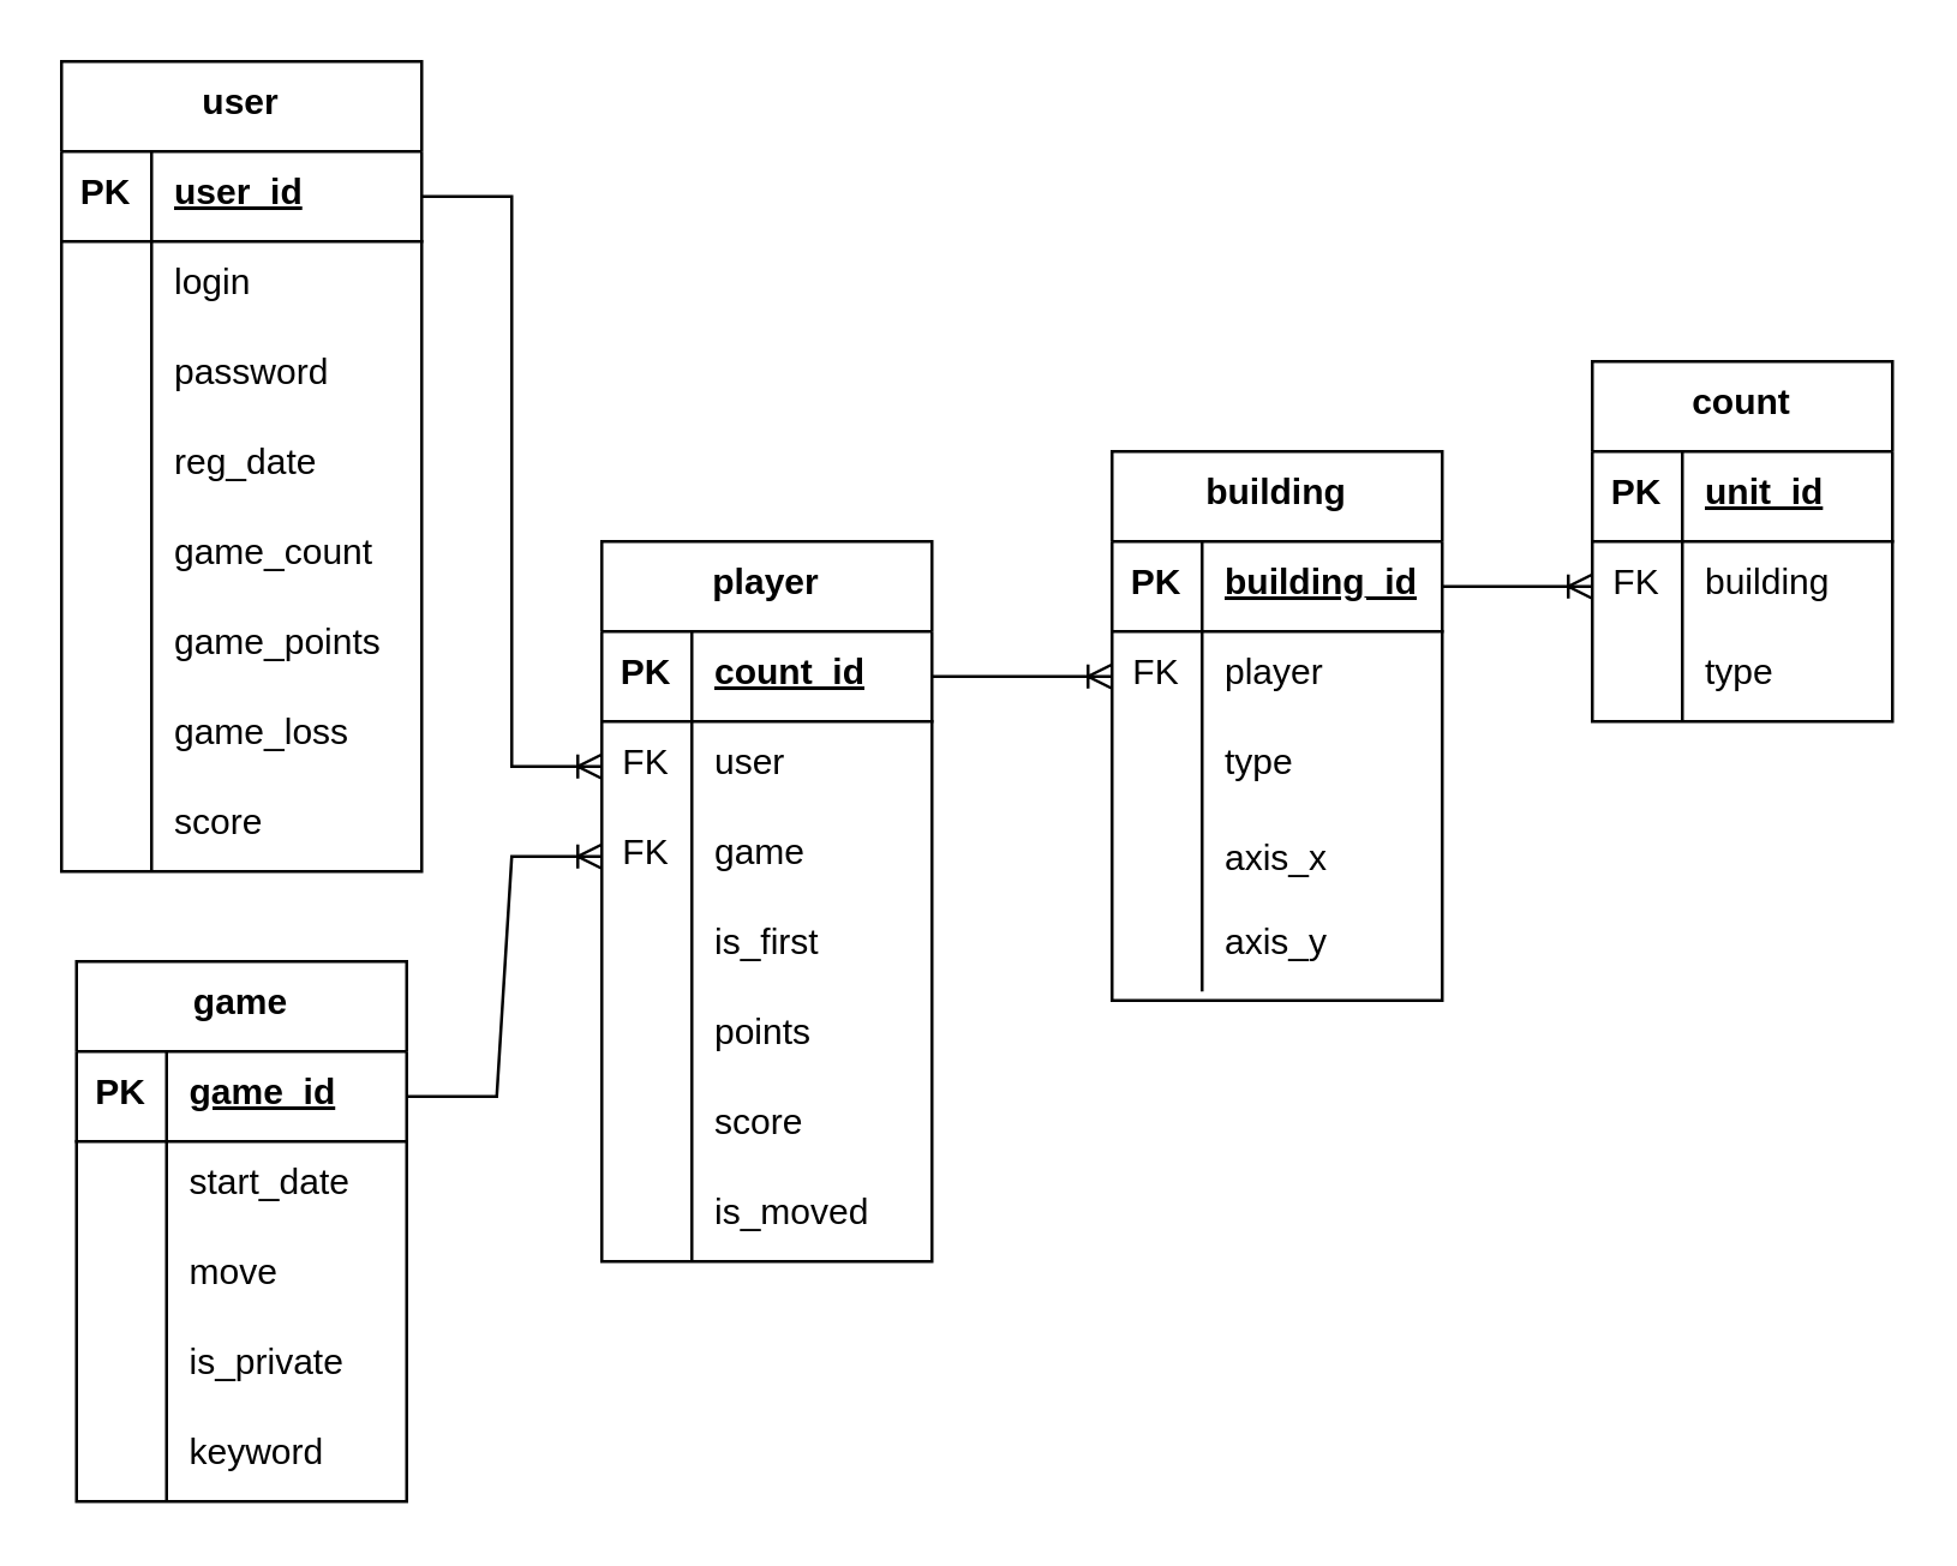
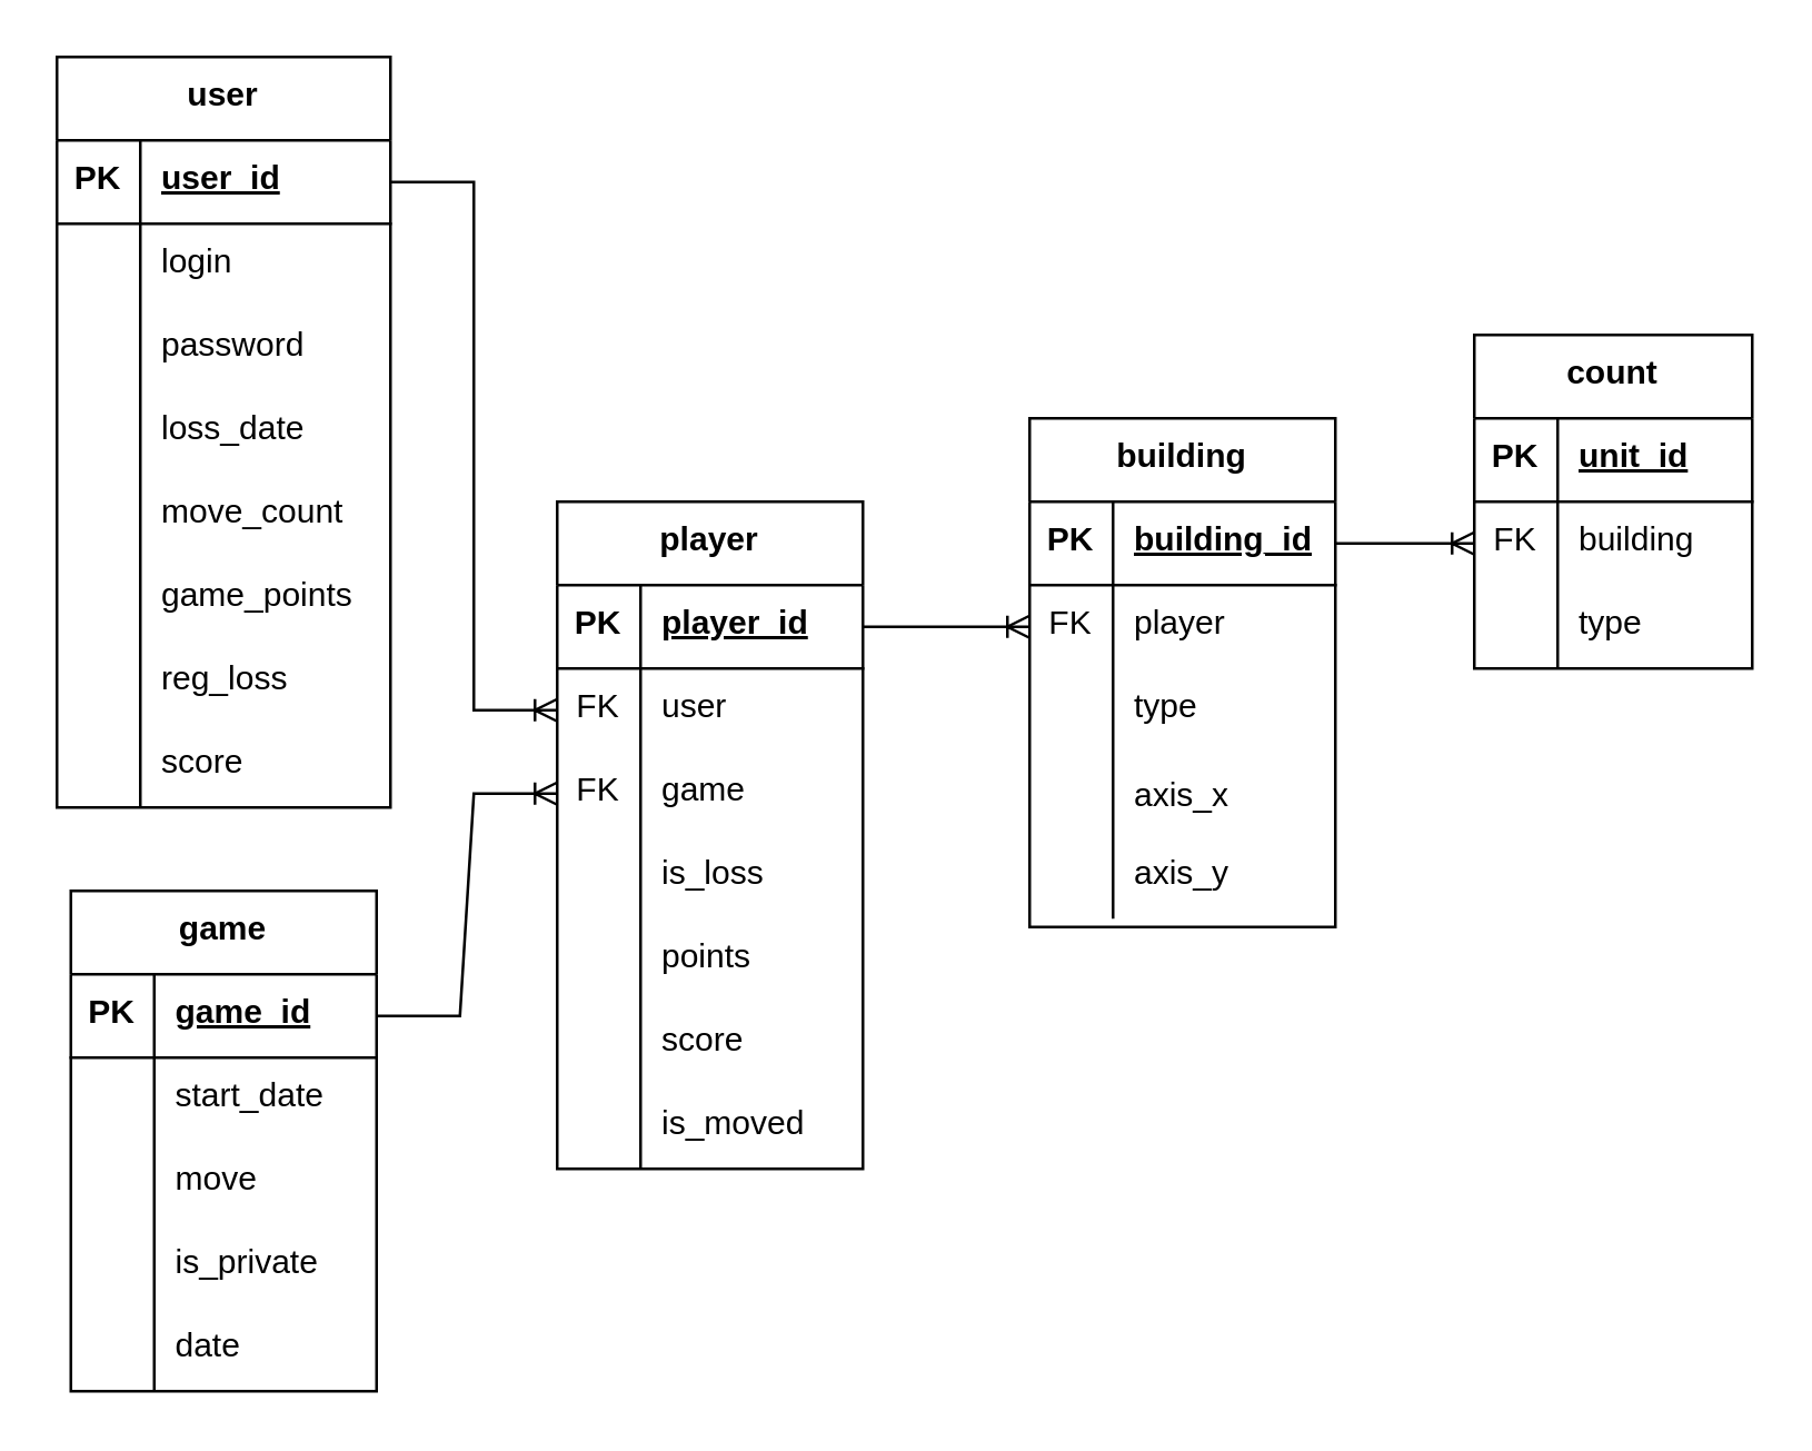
- <mxCell id="14" value="reg_date" style="shape=partialRectangle;connectable=0;fillColor=none;top=0;left=0;bottom=0;right=0;align=left;spacingLeft=6;overflow=hidden;verticalAlign=top;" vertex="1" parent="12"><mxGeometry x="30" width="90" height="30" as="geometry"><mxRectangle width="90" height="30" as="alternateBounds" /></mxGeometry></mxCell>
+ <mxCell id="14" value="loss_date" style="shape=partialRectangle;connectable=0;fillColor=none;top=0;left=0;bottom=0;right=0;align=left;spacingLeft=6;overflow=hidden;verticalAlign=top;" vertex="1" parent="12"><mxGeometry x="30" width="90" height="30" as="geometry"><mxRectangle width="90" height="30" as="alternateBounds" /></mxGeometry></mxCell>
- <mxCell id="17" value="game_count" style="shape=partialRectangle;connectable=0;fillColor=none;top=0;left=0;bottom=0;right=0;align=left;spacingLeft=6;overflow=hidden;verticalAlign=top;" parent="15" vertex="1"><mxGeometry x="30" width="90" height="30" as="geometry"><mxRectangle width="90" height="30" as="alternateBounds" /></mxGeometry></mxCell>
+ <mxCell id="17" value="move_count" style="shape=partialRectangle;connectable=0;fillColor=none;top=0;left=0;bottom=0;right=0;align=left;spacingLeft=6;overflow=hidden;verticalAlign=top;" parent="15" vertex="1"><mxGeometry x="30" width="90" height="30" as="geometry"><mxRectangle width="90" height="30" as="alternateBounds" /></mxGeometry></mxCell>
- <mxCell id="46" value="count_id" style="shape=partialRectangle;connectable=0;fillColor=none;top=0;left=0;bottom=0;right=0;align=left;spacingLeft=6;fontStyle=5;overflow=hidden;verticalAlign=top;" parent="44" vertex="1"><mxGeometry x="30" width="80" height="30" as="geometry"><mxRectangle width="80" height="30" as="alternateBounds" /></mxGeometry></mxCell>
+ <mxCell id="46" value="player_id" style="shape=partialRectangle;connectable=0;fillColor=none;top=0;left=0;bottom=0;right=0;align=left;spacingLeft=6;fontStyle=5;overflow=hidden;verticalAlign=top;" parent="44" vertex="1"><mxGeometry x="30" width="80" height="30" as="geometry"><mxRectangle width="80" height="30" as="alternateBounds" /></mxGeometry></mxCell>
- <mxCell id="23" value="game_loss" style="shape=partialRectangle;connectable=0;fillColor=none;top=0;left=0;bottom=0;right=0;align=left;spacingLeft=6;overflow=hidden;verticalAlign=top;" parent="21" vertex="1"><mxGeometry x="30" width="90" height="30" as="geometry"><mxRectangle width="90" height="30" as="alternateBounds" /></mxGeometry></mxCell>
+ <mxCell id="23" value="reg_loss" style="shape=partialRectangle;connectable=0;fillColor=none;top=0;left=0;bottom=0;right=0;align=left;spacingLeft=6;overflow=hidden;verticalAlign=top;" parent="21" vertex="1"><mxGeometry x="30" width="90" height="30" as="geometry"><mxRectangle width="90" height="30" as="alternateBounds" /></mxGeometry></mxCell>
- <mxCell id="55" value="is_first" style="shape=partialRectangle;connectable=0;fillColor=none;top=0;left=0;bottom=0;right=0;align=left;spacingLeft=6;overflow=hidden;verticalAlign=top;" parent="53" vertex="1"><mxGeometry x="30" width="80" height="30" as="geometry"><mxRectangle width="80" height="30" as="alternateBounds" /></mxGeometry></mxCell>
+ <mxCell id="55" value="is_loss" style="shape=partialRectangle;connectable=0;fillColor=none;top=0;left=0;bottom=0;right=0;align=left;spacingLeft=6;overflow=hidden;verticalAlign=top;" parent="53" vertex="1"><mxGeometry x="30" width="80" height="30" as="geometry"><mxRectangle width="80" height="30" as="alternateBounds" /></mxGeometry></mxCell>
- <mxCell id="42" value="keyword" style="shape=partialRectangle;connectable=0;fillColor=none;top=0;left=0;bottom=0;right=0;align=left;spacingLeft=6;overflow=hidden;verticalAlign=top;" parent="40" vertex="1"><mxGeometry x="30" width="80" height="30" as="geometry"><mxRectangle width="80" height="30" as="alternateBounds" /></mxGeometry></mxCell>
+ <mxCell id="42" value="date" style="shape=partialRectangle;connectable=0;fillColor=none;top=0;left=0;bottom=0;right=0;align=left;spacingLeft=6;overflow=hidden;verticalAlign=top;" parent="40" vertex="1"><mxGeometry x="30" width="80" height="30" as="geometry"><mxRectangle width="80" height="30" as="alternateBounds" /></mxGeometry></mxCell>
